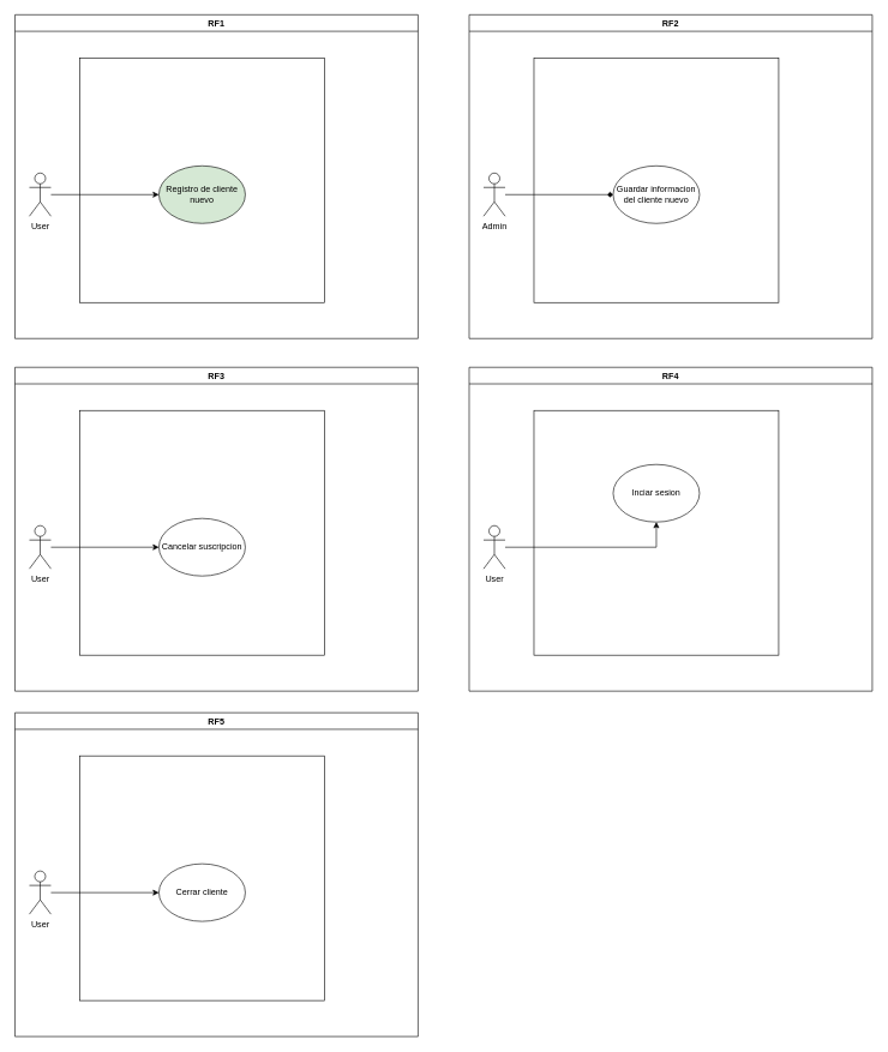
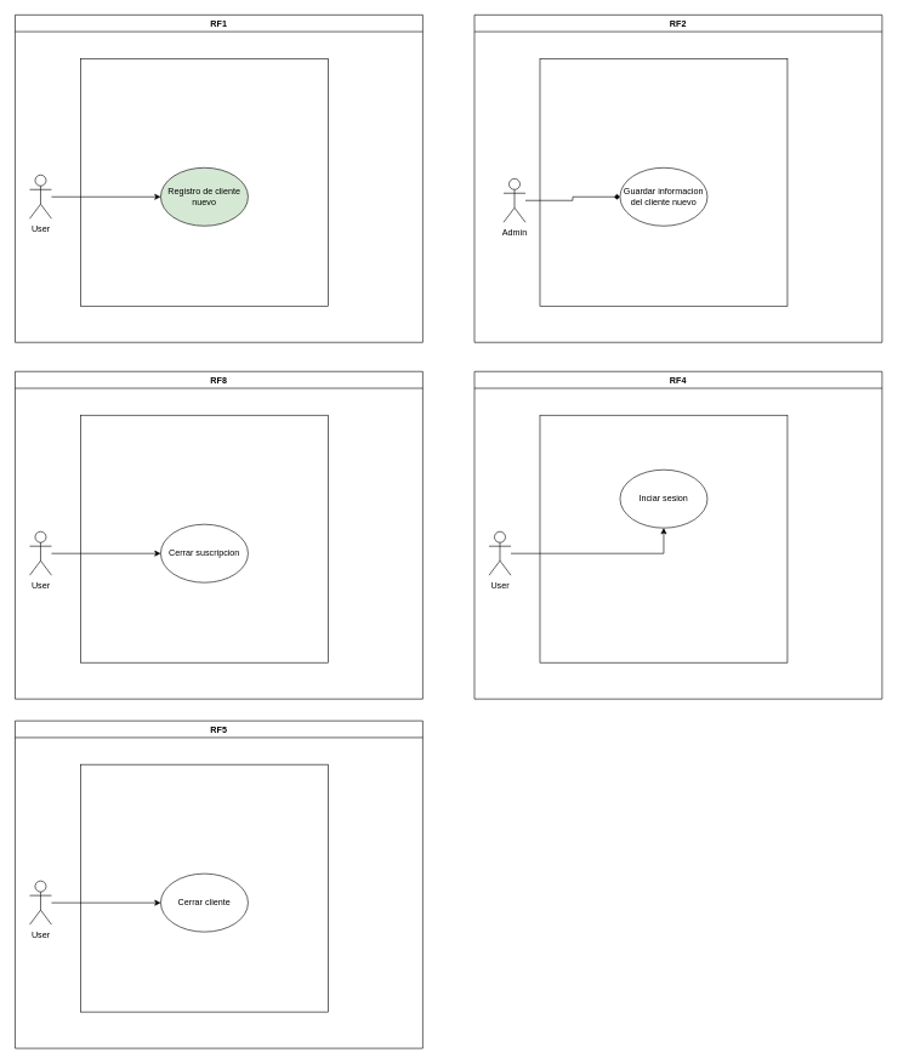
- <mxCell id="10" value="Admin" style="shape=umlActor;verticalLabelPosition=bottom;verticalAlign=top;html=1;outlineConnect=0;" vertex="1" parent="7"><mxGeometry x="20" y="220" width="30" height="60" as="geometry" /></mxCell>
+ <mxCell id="10" value="Admin" style="shape=umlActor;verticalLabelPosition=bottom;verticalAlign=top;html=1;outlineConnect=0;" vertex="1" parent="7"><mxGeometry x="40" y="225" width="30" height="60" as="geometry" /></mxCell>
- <mxCell id="12" value="RF3" style="swimlane;" vertex="1" parent="1"><mxGeometry x="20" y="510" width="560" height="450" as="geometry" /></mxCell>
+ <mxCell id="12" value="RF8" style="swimlane;" vertex="1" parent="1"><mxGeometry x="20" y="510" width="560" height="450" as="geometry" /></mxCell>
- <mxCell id="16" value="Cancelar suscripcion" style="ellipse;whiteSpace=wrap;html=1;" vertex="1" parent="12"><mxGeometry x="200" y="210" width="120" height="80" as="geometry" /></mxCell>
+ <mxCell id="16" value="Cerrar suscripcion" style="ellipse;whiteSpace=wrap;html=1;" vertex="1" parent="12"><mxGeometry x="200" y="210" width="120" height="80" as="geometry" /></mxCell>
